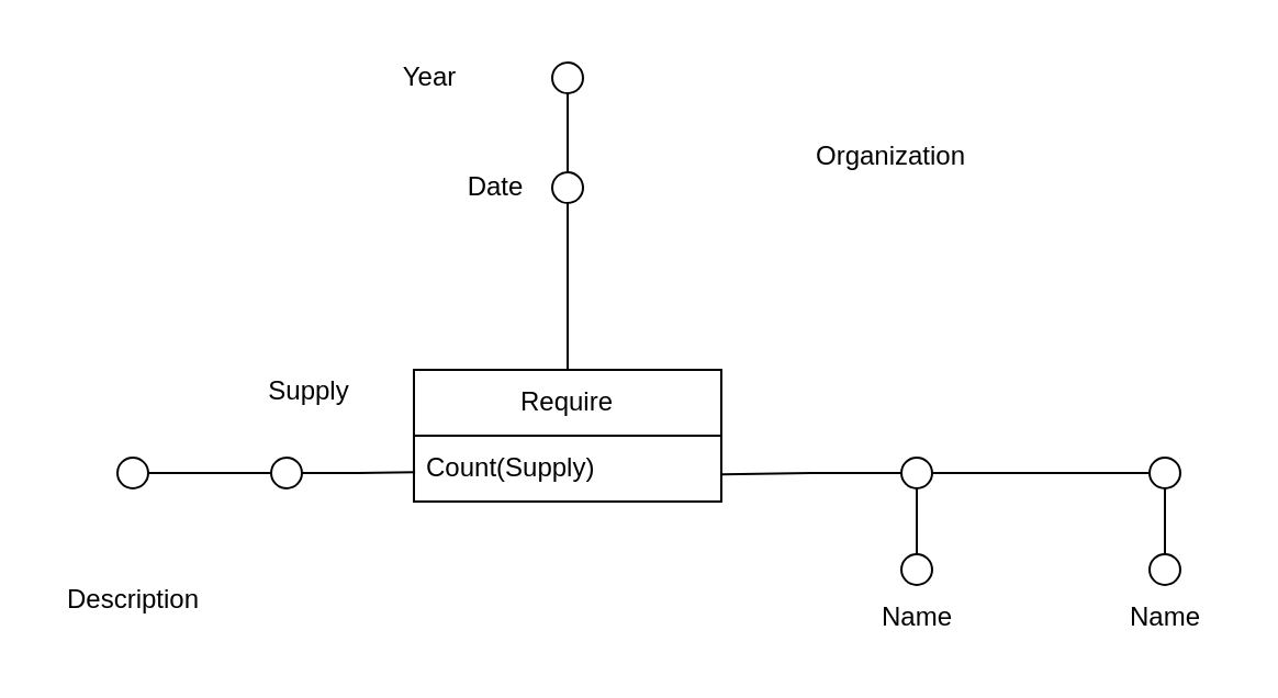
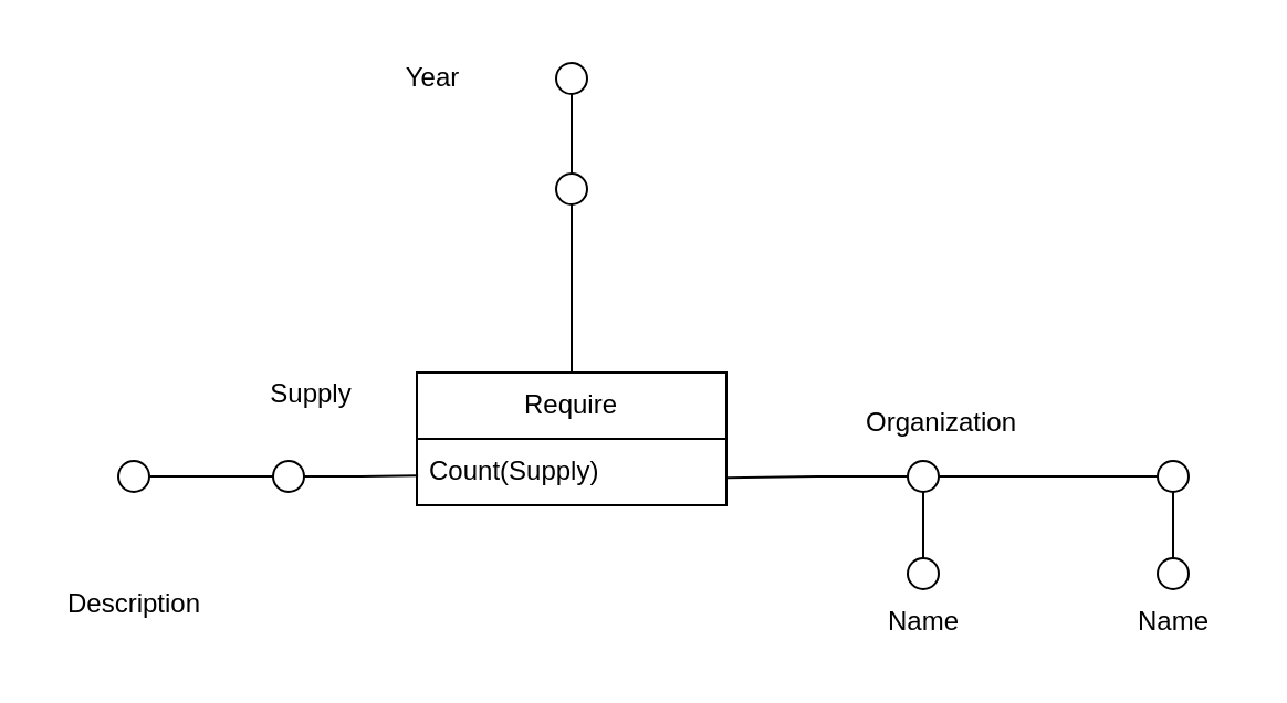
- <mxCell id="10" value="Organization" style="text;html=1;align=center;verticalAlign=middle;resizable=0;points=[];autosize=1;strokeColor=none;fillColor=none;" vertex="1" parent="1"><mxGeometry x="360" y="56" width="90" height="30" as="geometry" /></mxCell>
+ <mxCell id="10" value="Organization" style="text;html=1;align=center;verticalAlign=middle;resizable=0;points=[];autosize=1;strokeColor=none;fillColor=none;" vertex="1" parent="1"><mxGeometry x="380" y="176" width="90" height="30" as="geometry" /></mxCell>
- <mxCell id="25" value="Date" style="text;html=1;align=center;verticalAlign=middle;resizable=0;points=[];autosize=1;strokeColor=none;fillColor=none;" vertex="1" parent="1"><mxGeometry x="200" y="70" width="50" height="30" as="geometry" /></mxCell>
